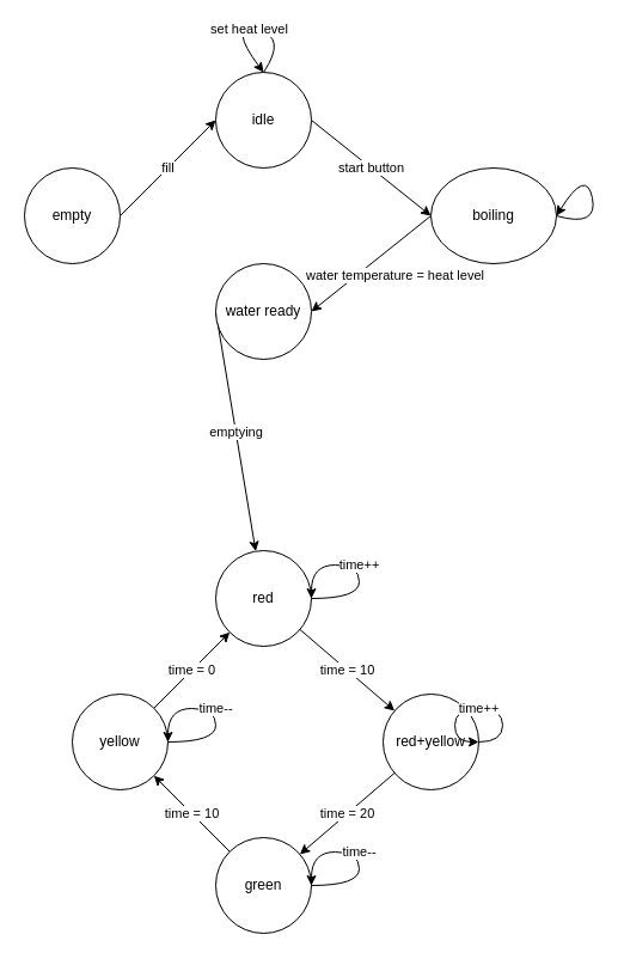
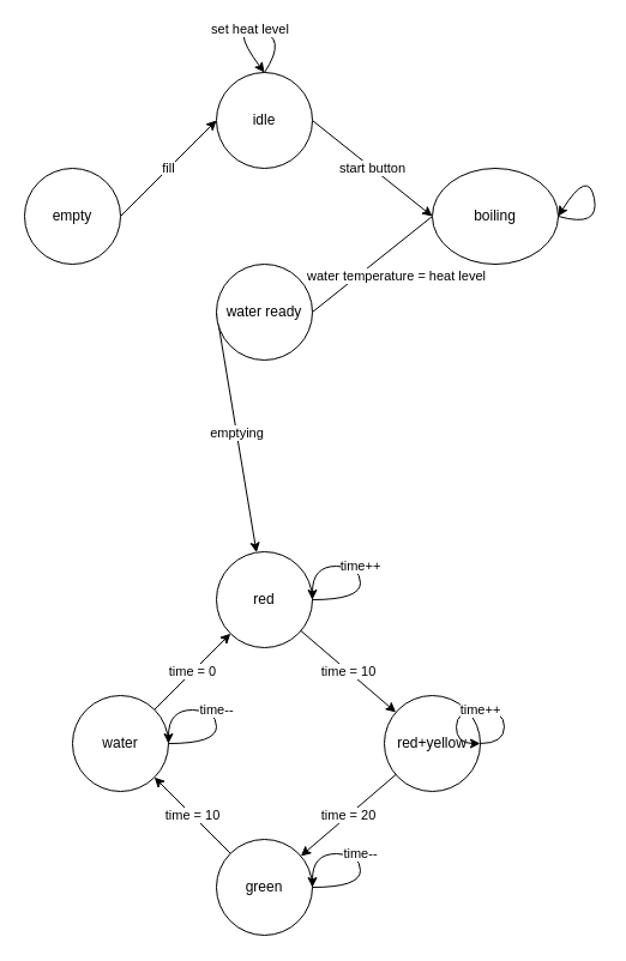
- <mxCell id="4" value="water temperature = heat level" style="edgeStyle=none;rounded=0;orthogonalLoop=1;jettySize=auto;html=1;exitX=0;exitY=0.5;exitDx=0;exitDy=0;entryX=1;entryY=0.5;entryDx=0;entryDy=0;" parent="1" source="5" target="8" edge="1"><mxGeometry x="-0.146" y="20" relative="1" as="geometry"><mxPoint as="offset" /></mxGeometry></mxCell>
+ <mxCell id="4" value="water temperature = heat level" style="edgeStyle=none;rounded=0;orthogonalLoop=1;jettySize=auto;html=1;exitX=0;exitY=0.5;exitDx=0;exitDy=0;entryX=1;entryY=0.5;entryDx=0;entryDy=0;endArrow=none;" parent="1" source="5" target="8" edge="1"><mxGeometry x="-0.146" y="20" relative="1" as="geometry"><mxPoint as="offset" /></mxGeometry></mxCell>
- <mxCell id="17" value="yellow" style="ellipse;whiteSpace=wrap;html=1;aspect=fixed;" parent="1" vertex="1"><mxGeometry x="60" y="580" width="80" height="80" as="geometry" /></mxCell>
+ <mxCell id="17" value="water" style="ellipse;whiteSpace=wrap;html=1;aspect=fixed;" parent="1" vertex="1"><mxGeometry x="60" y="580" width="80" height="80" as="geometry" /></mxCell>
